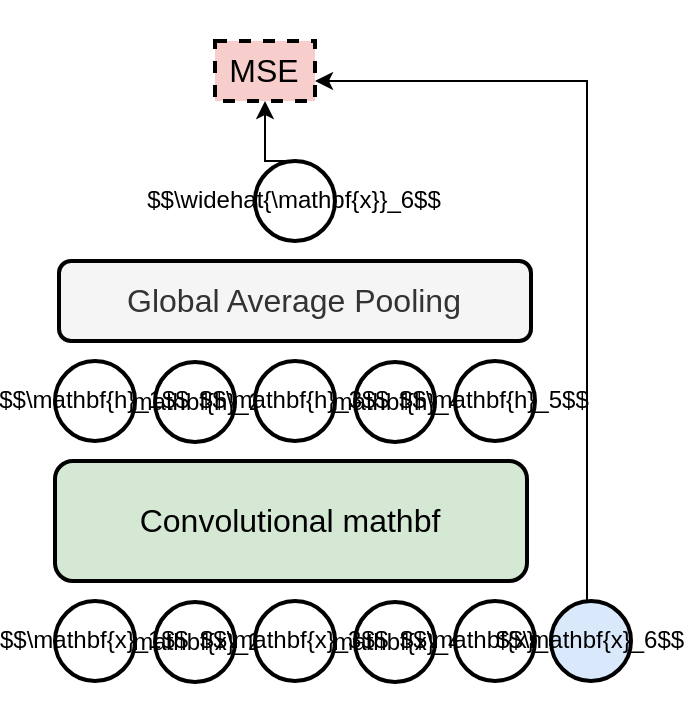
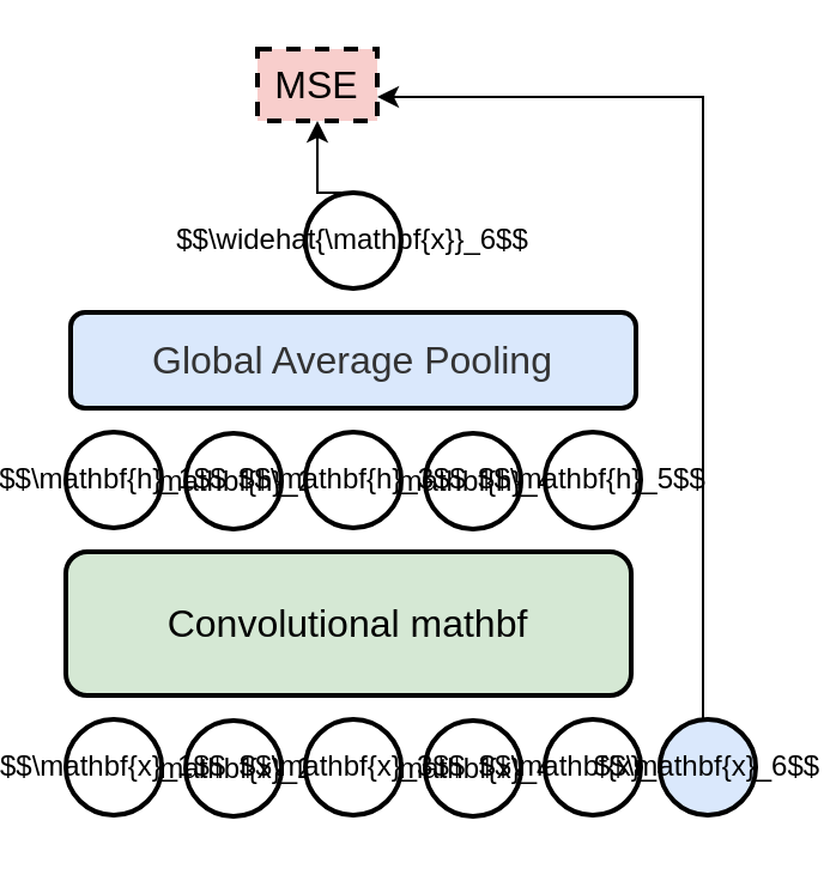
- <mxCell id="13" value="Global Average Pooling" style="rounded=1;whiteSpace=wrap;html=1;fontSize=16;fillColor=#f5f5f5;strokeColor=default;strokeWidth=2;fontColor=#333333;" parent="1" vertex="1"><mxGeometry x="22" y="130" width="236" height="40" as="geometry" /></mxCell>
+ <mxCell id="13" value="Global Average Pooling" style="rounded=1;whiteSpace=wrap;html=1;fontSize=16;fillColor=#dae8fc;strokeColor=default;strokeWidth=2;fontColor=#333333;" parent="1" vertex="1"><mxGeometry x="22" y="130" width="236" height="40" as="geometry" /></mxCell>
